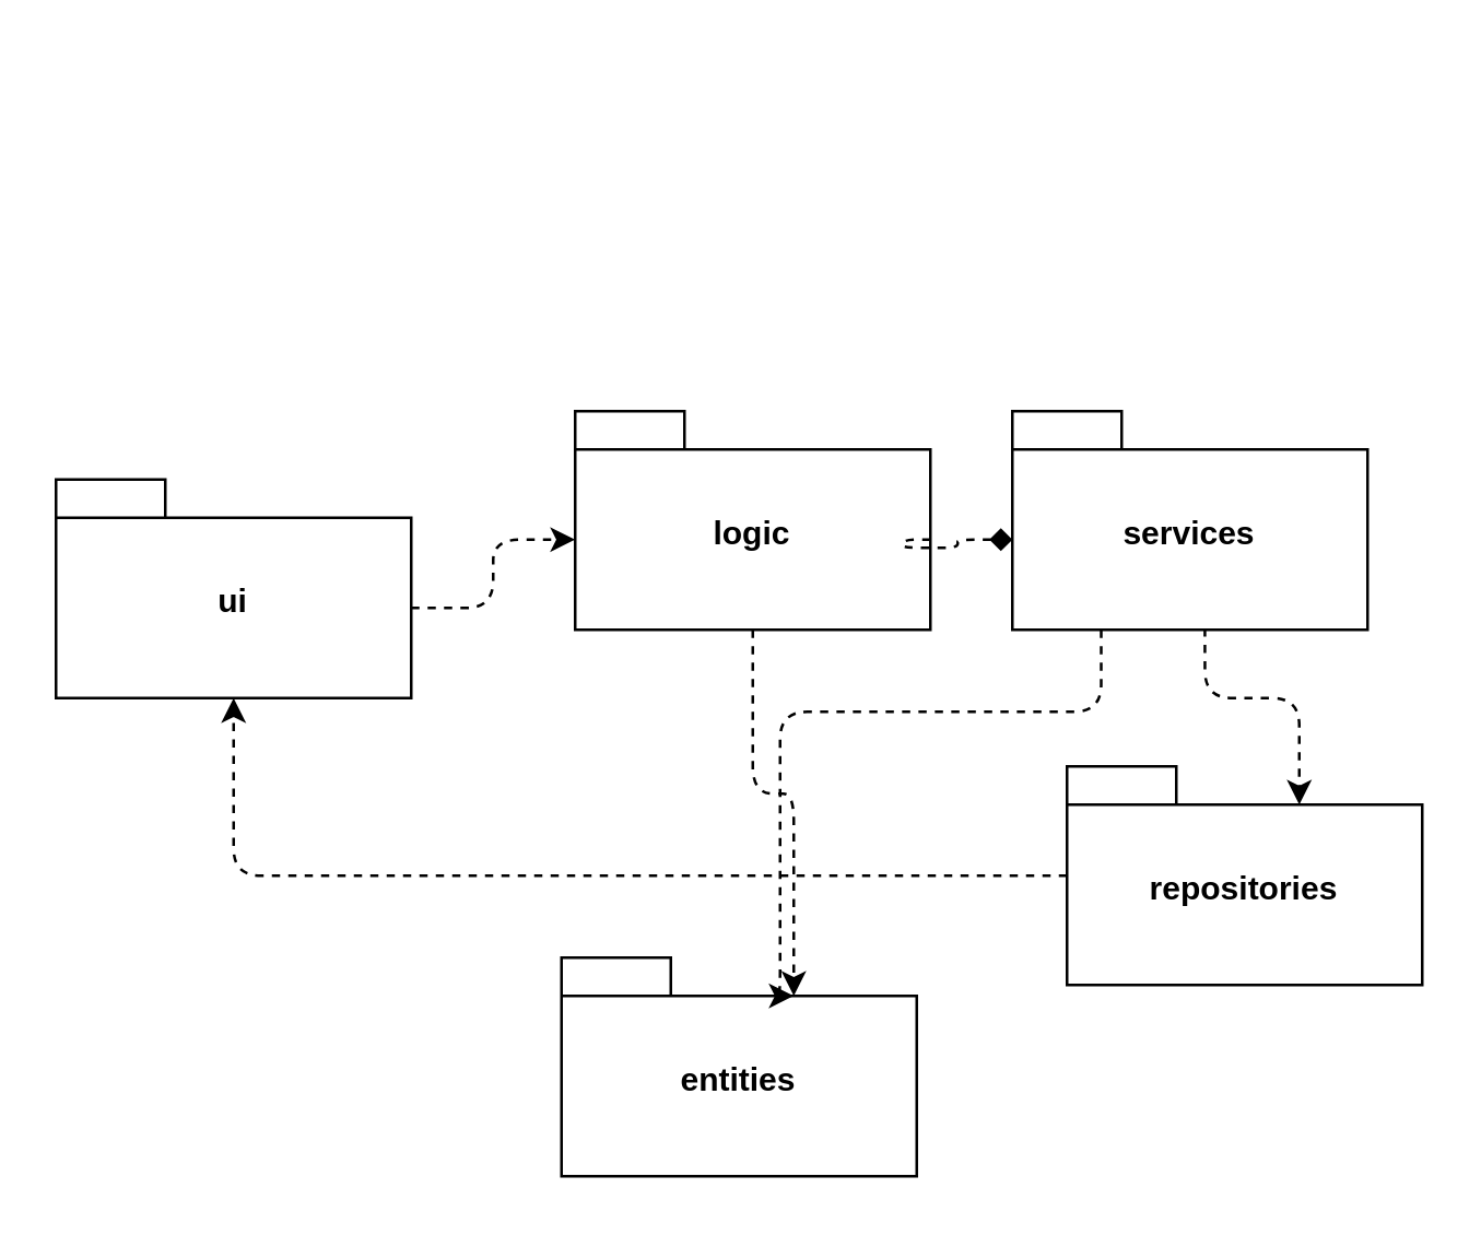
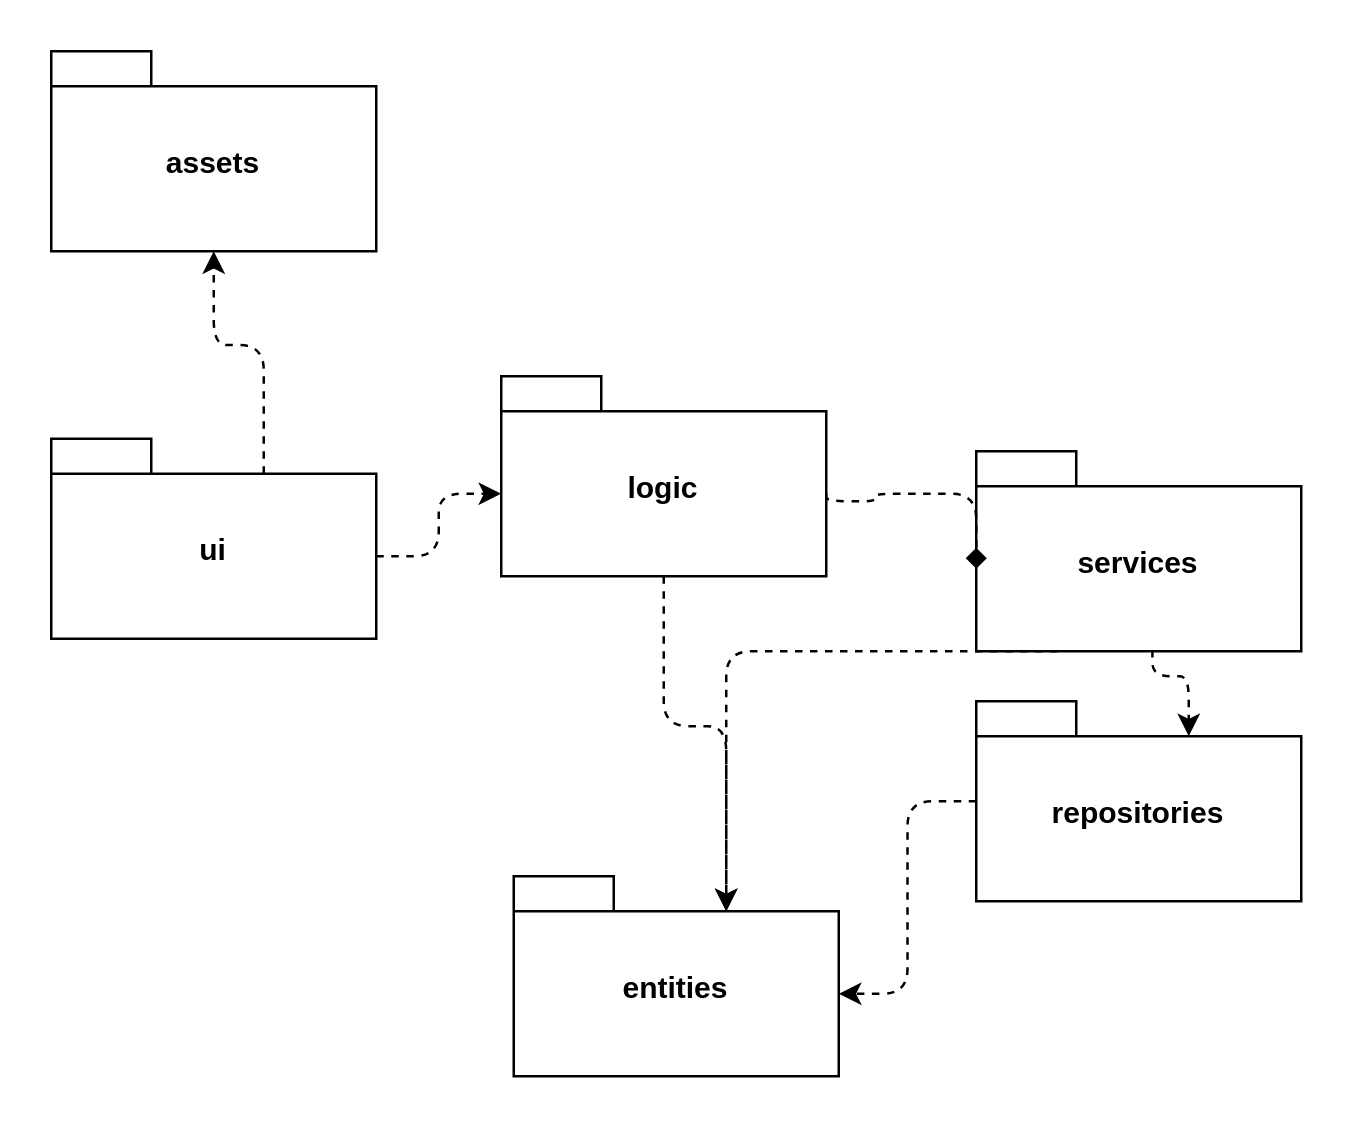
+ <mxCell id="7" value="assets" style="shape=folder;fontStyle=1;spacingTop=10;tabWidth=40;tabHeight=14;tabPosition=left;html=1;whiteSpace=wrap;" vertex="1" parent="1"><mxGeometry x="20" y="20" width="130" height="80" as="geometry" /></mxCell>
+ <mxCell id="8" value="" style="endArrow=classic;html=1;dashed=1;edgeStyle=orthogonalEdgeStyle;exitX=0;exitY=0;exitDx=85;exitDy=14;exitPerimeter=0;entryX=0.5;entryY=1;entryDx=0;entryDy=0;entryPerimeter=0;" edge="1" parent="1" source="2" target="7"><mxGeometry width="50" height="50" relative="1" as="geometry"><mxPoint x="50" y="250" as="sourcePoint" /><mxPoint x="100" y="200" as="targetPoint" /></mxGeometry></mxCell>
- <mxCell id="3" value="logic" style="shape=folder;fontStyle=1;spacingTop=10;tabWidth=40;tabHeight=14;tabPosition=left;html=1;whiteSpace=wrap;" vertex="1" parent="1"><mxGeometry x="210" y="150" width="130" height="80" as="geometry" /></mxCell>
+ <mxCell id="3" value="logic" style="shape=folder;fontStyle=1;spacingTop=10;tabWidth=40;tabHeight=14;tabPosition=left;html=1;whiteSpace=wrap;" vertex="1" parent="1"><mxGeometry x="200" y="150" width="130" height="80" as="geometry" /></mxCell>
- <mxCell id="4" value="services" style="shape=folder;fontStyle=1;spacingTop=10;tabWidth=40;tabHeight=14;tabPosition=left;html=1;whiteSpace=wrap;" vertex="1" parent="1"><mxGeometry x="370" y="150" width="130" height="80" as="geometry" /></mxCell>
+ <mxCell id="4" value="services" style="shape=folder;fontStyle=1;spacingTop=10;tabWidth=40;tabHeight=14;tabPosition=left;html=1;whiteSpace=wrap;" vertex="1" parent="1"><mxGeometry x="390" y="180" width="130" height="80" as="geometry" /></mxCell>
- <mxCell id="13" style="edgeStyle=orthogonalEdgeStyle;html=1;dashed=1;" edge="1" parent="1" source="5" target="2"><mxGeometry relative="1" as="geometry" /></mxCell>
+ <mxCell id="13" style="edgeStyle=orthogonalEdgeStyle;html=1;entryX=0;entryY=0;entryDx=130;entryDy=47;entryPerimeter=0;dashed=1;" edge="1" parent="1" source="5" target="6"><mxGeometry relative="1" as="geometry" /></mxCell>
